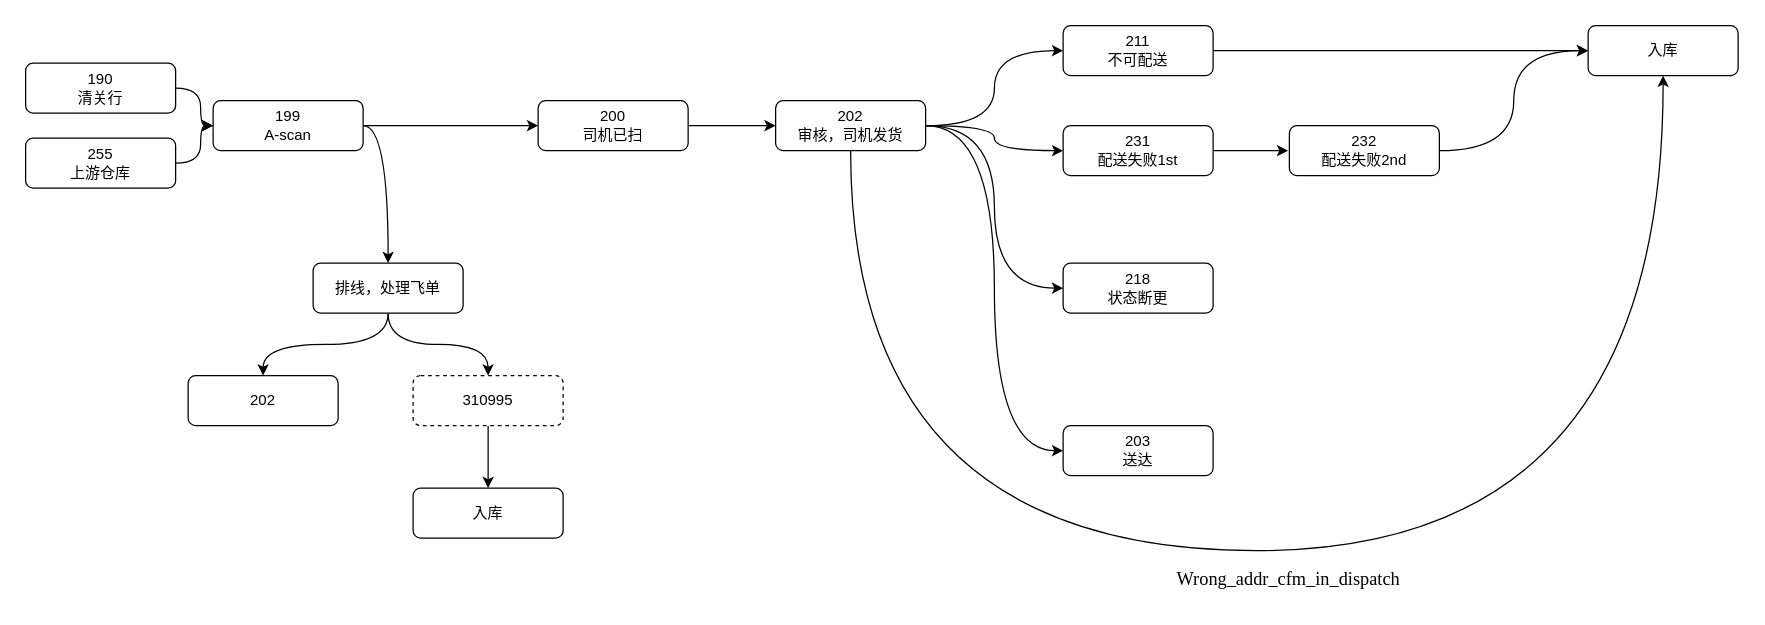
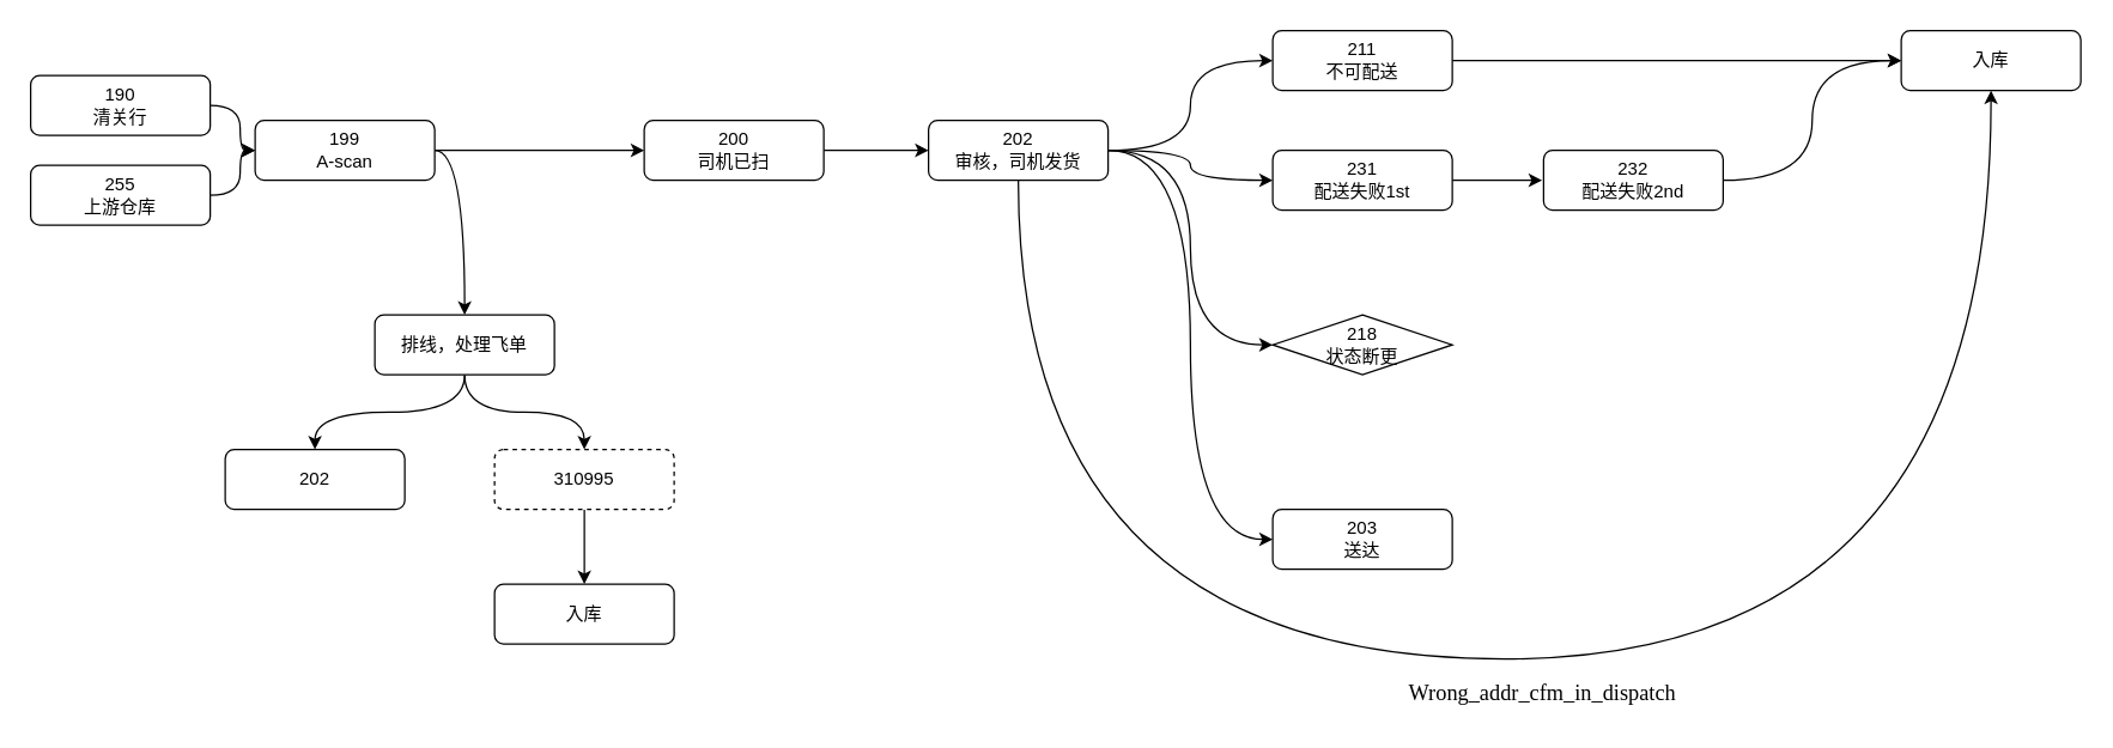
- <mxCell id="11" value="&lt;div&gt;218&lt;/div&gt;&lt;div&gt;状态断更&lt;/div&gt;" style="rounded=1;whiteSpace=wrap;html=1;fontSize=12;glass=0;strokeWidth=1;shadow=0;" parent="1" vertex="1"><mxGeometry x="850" y="210" width="120" height="40" as="geometry" /></mxCell>
+ <mxCell id="11" value="&lt;div&gt;218&lt;/div&gt;&lt;div&gt;状态断更&lt;/div&gt;" style="rhombus;whiteSpace=wrap;html=1;fontSize=12;glass=0;strokeWidth=1;shadow=0;" parent="1" vertex="1"><mxGeometry x="850" y="210" width="120" height="40" as="geometry" /></mxCell>
